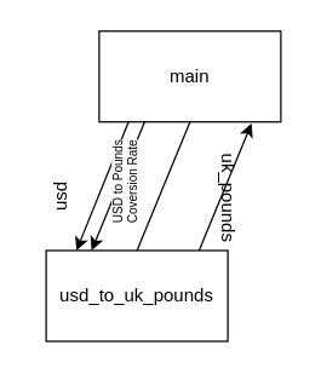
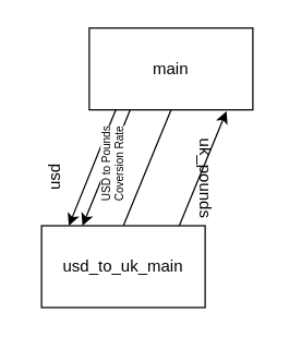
- <mxCell id="2" value="usd_to_uk_pounds" style="rounded=0;whiteSpace=wrap;html=1;" vertex="1" parent="1"><mxGeometry x="30" y="165" width="120" height="60" as="geometry" /></mxCell>
+ <mxCell id="2" value="usd_to_uk_main" style="rounded=0;whiteSpace=wrap;html=1;" vertex="1" parent="1"><mxGeometry x="30" y="165" width="120" height="60" as="geometry" /></mxCell>
